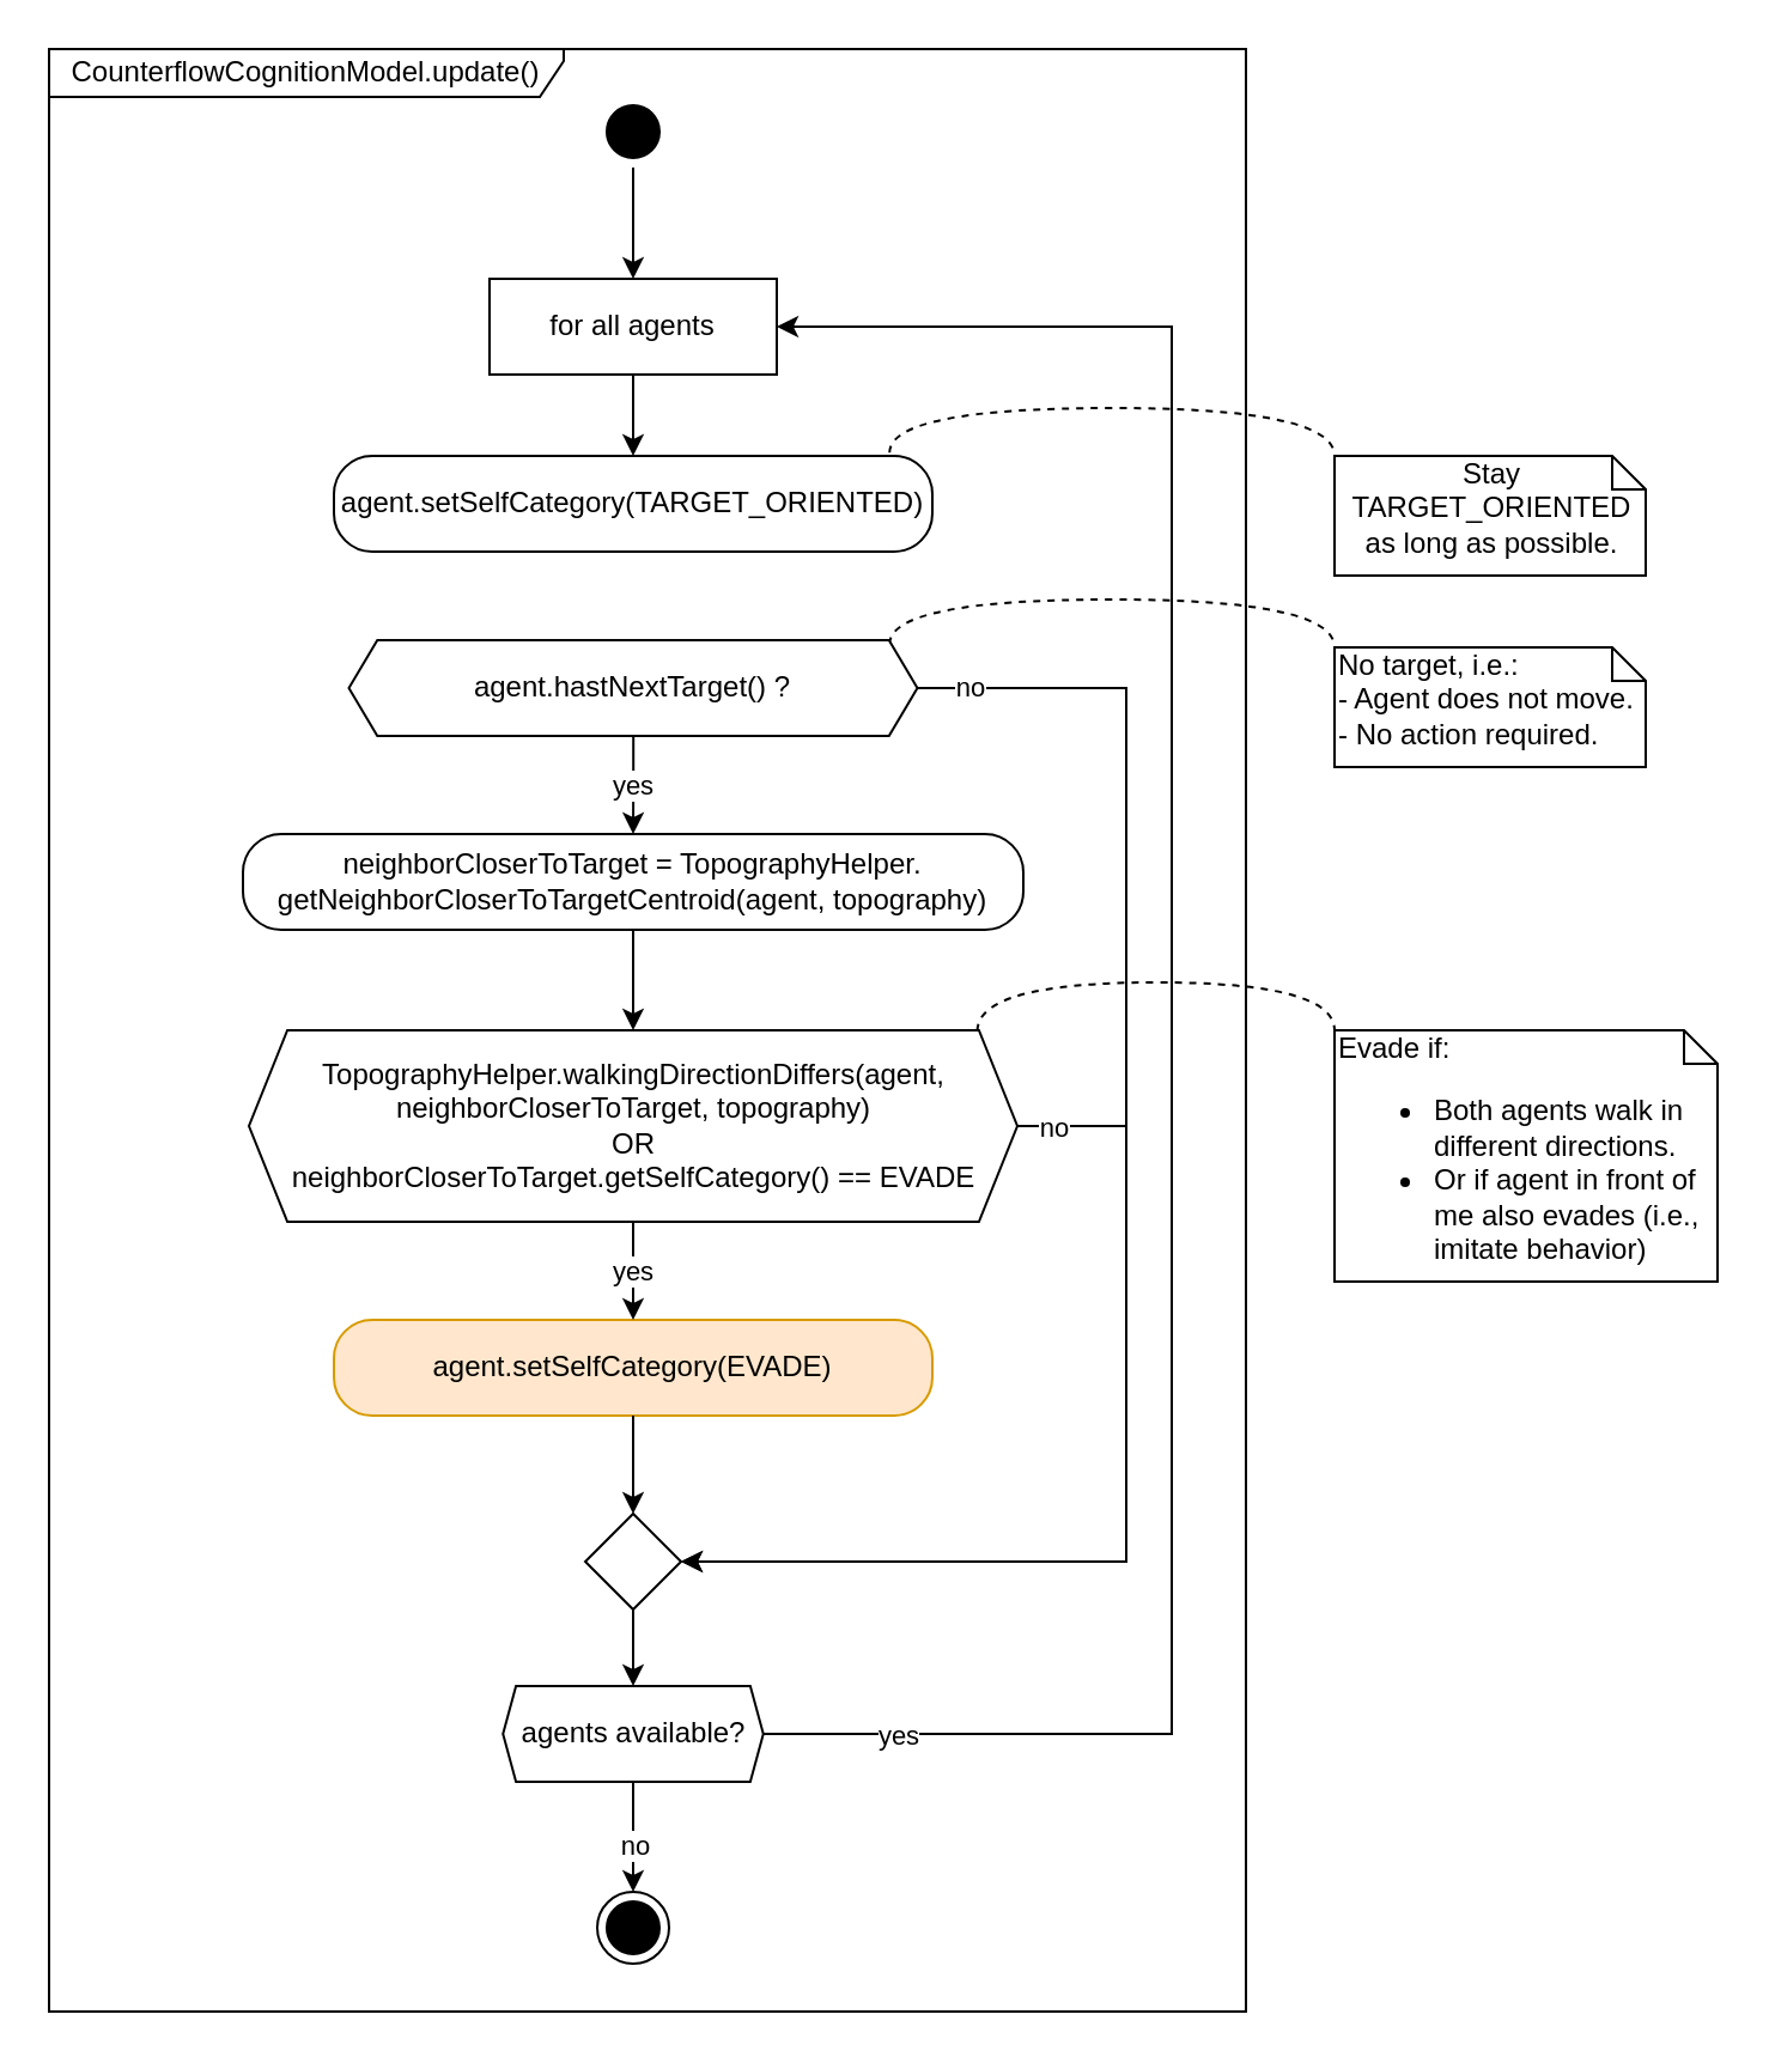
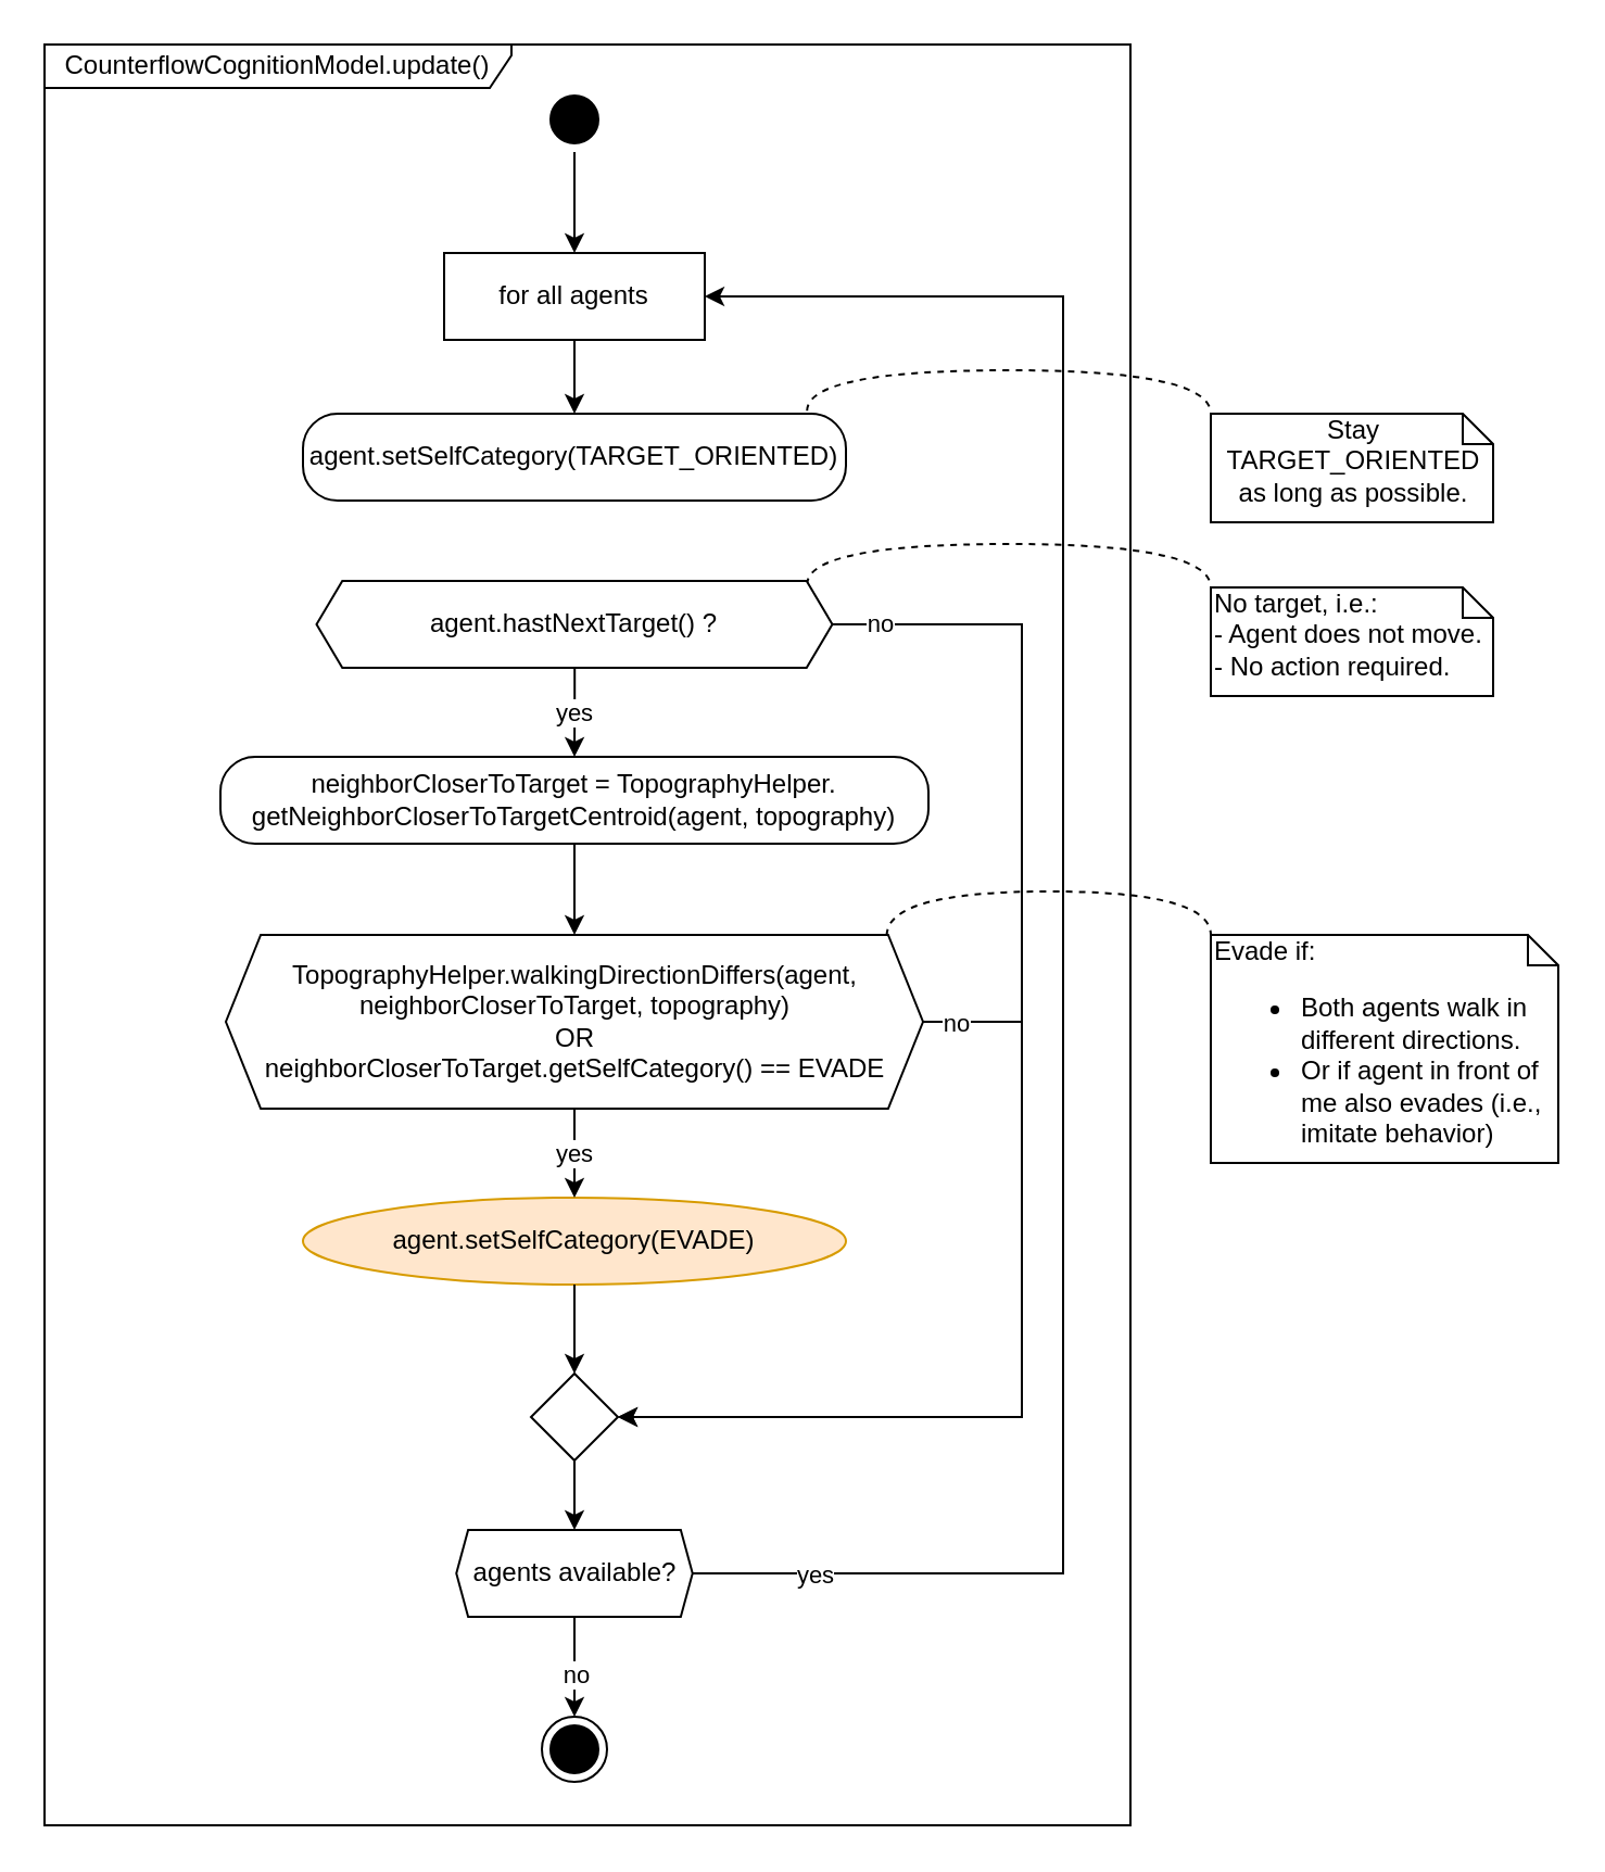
- <mxCell id="24" value="agent.setSelfCategory(EVADE)" style="rounded=1;whiteSpace=wrap;html=1;arcSize=40;labelBorderColor=none;shadow=0;flipV=1;fillColor=#ffe6cc;strokeColor=#d79b00;" parent="7" vertex="1"><mxGeometry x="38.0" y="511.5" width="250" height="40" as="geometry" /></mxCell>
+ <mxCell id="24" value="agent.setSelfCategory(EVADE)" style="ellipse;whiteSpace=wrap;html=1;arcSize=40;labelBorderColor=none;shadow=0;flipV=1;fillColor=#ffe6cc;strokeColor=#d79b00;" parent="7" vertex="1"><mxGeometry x="38.0" y="511.5" width="250" height="40" as="geometry" /></mxCell>
